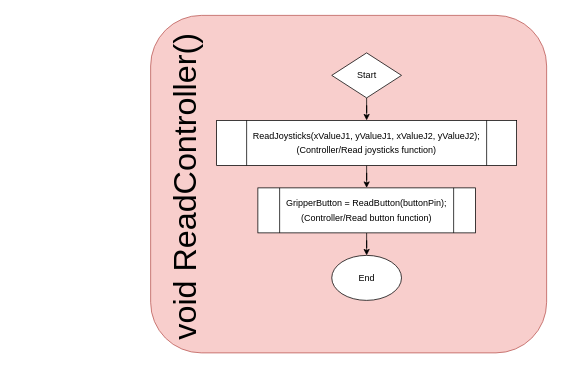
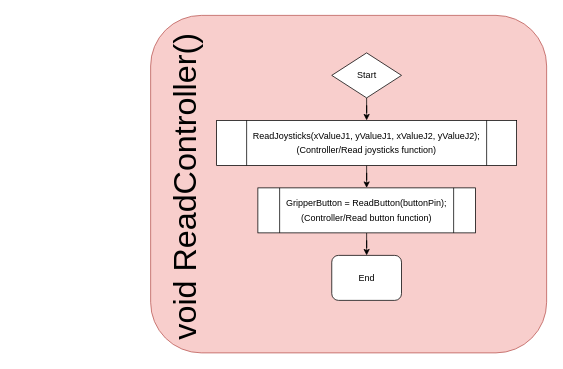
- <mxCell id="10" value="End" style="ellipse;whiteSpace=wrap;html=1;" vertex="1" parent="1"><mxGeometry x="441.5" y="340" width="93" height="60" as="geometry" /></mxCell>
+ <mxCell id="10" value="End" style="whiteSpace=wrap;html=1;rounded=1;" vertex="1" parent="1"><mxGeometry x="441.5" y="340" width="93" height="60" as="geometry" /></mxCell>
